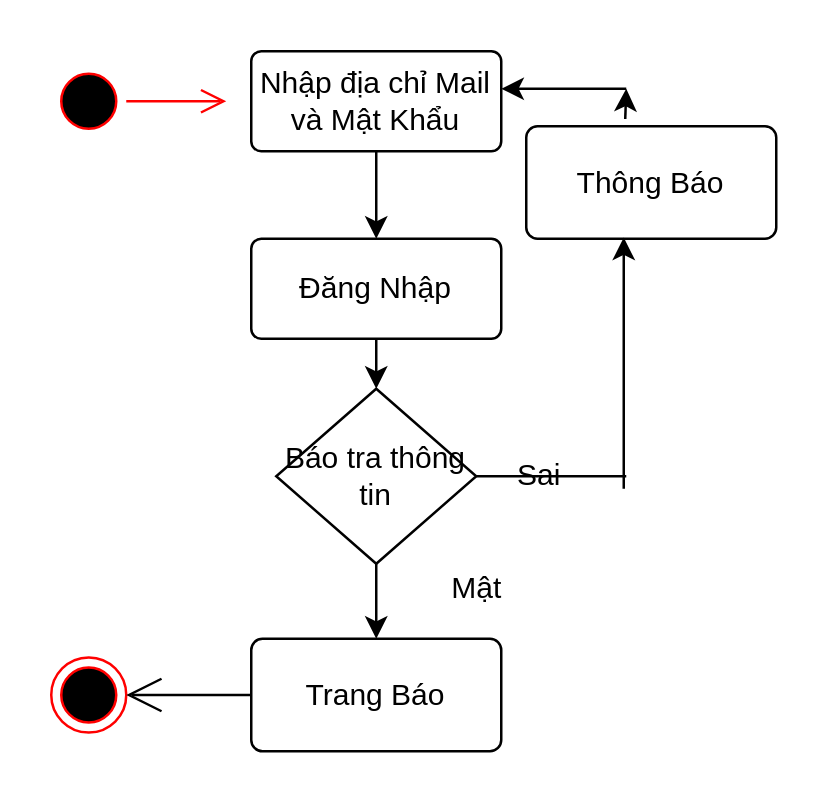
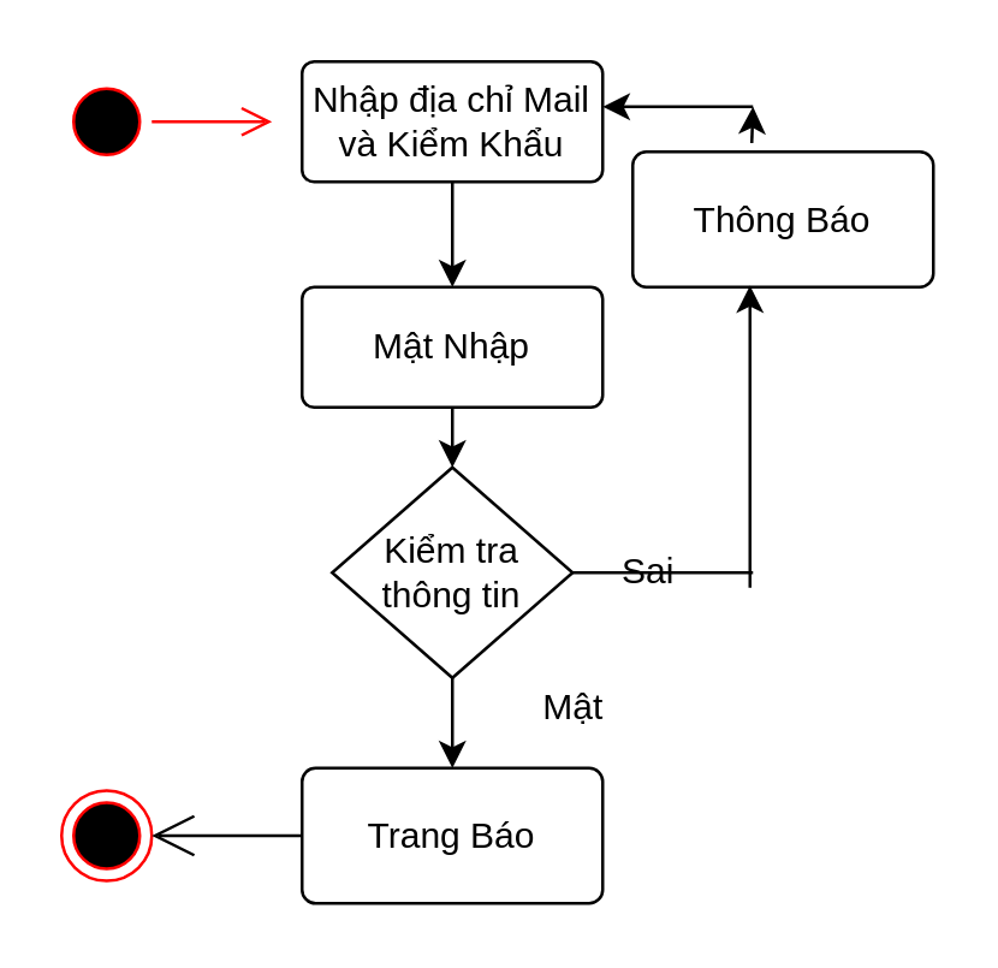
- <mxCell id="5" value="Nhập địa chỉ Mail và Mật Khẩu" style="rounded=1;arcSize=10;whiteSpace=wrap;html=1;align=center;" parent="1" vertex="1"><mxGeometry x="100" y="20" width="100" height="40" as="geometry" /></mxCell>
+ <mxCell id="5" value="Nhập địa chỉ Mail và Kiểm Khẩu" style="rounded=1;arcSize=10;whiteSpace=wrap;html=1;align=center;" parent="1" vertex="1"><mxGeometry x="100" y="20" width="100" height="40" as="geometry" /></mxCell>
- <mxCell id="7" value="Đăng Nhập" style="rounded=1;arcSize=10;whiteSpace=wrap;html=1;align=center;" parent="1" vertex="1"><mxGeometry x="100" y="95" width="100" height="40" as="geometry" /></mxCell>
+ <mxCell id="7" value="Mật Nhập" style="rounded=1;arcSize=10;whiteSpace=wrap;html=1;align=center;" parent="1" vertex="1"><mxGeometry x="100" y="95" width="100" height="40" as="geometry" /></mxCell>
- <mxCell id="8" value="Báo tra thông tin" style="rhombus;whiteSpace=wrap;html=1;" parent="1" vertex="1"><mxGeometry x="110" y="155" width="80" height="70" as="geometry" /></mxCell>
+ <mxCell id="8" value="Kiểm tra thông tin" style="rhombus;whiteSpace=wrap;html=1;" parent="1" vertex="1"><mxGeometry x="110" y="155" width="80" height="70" as="geometry" /></mxCell>
